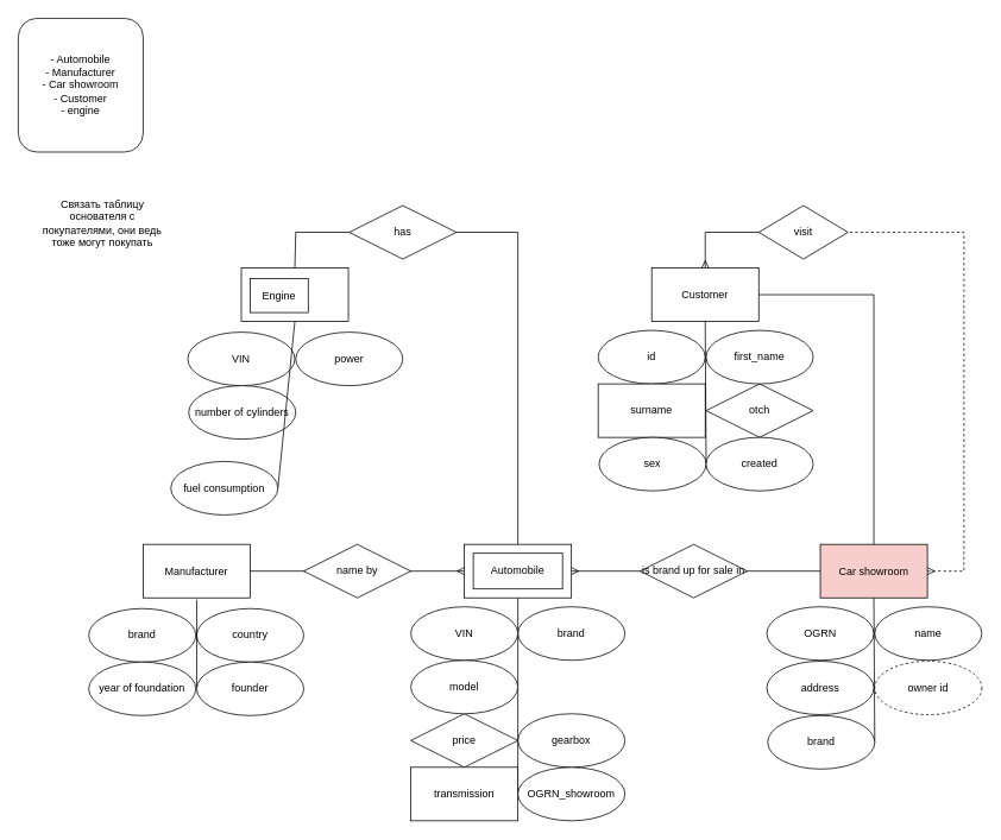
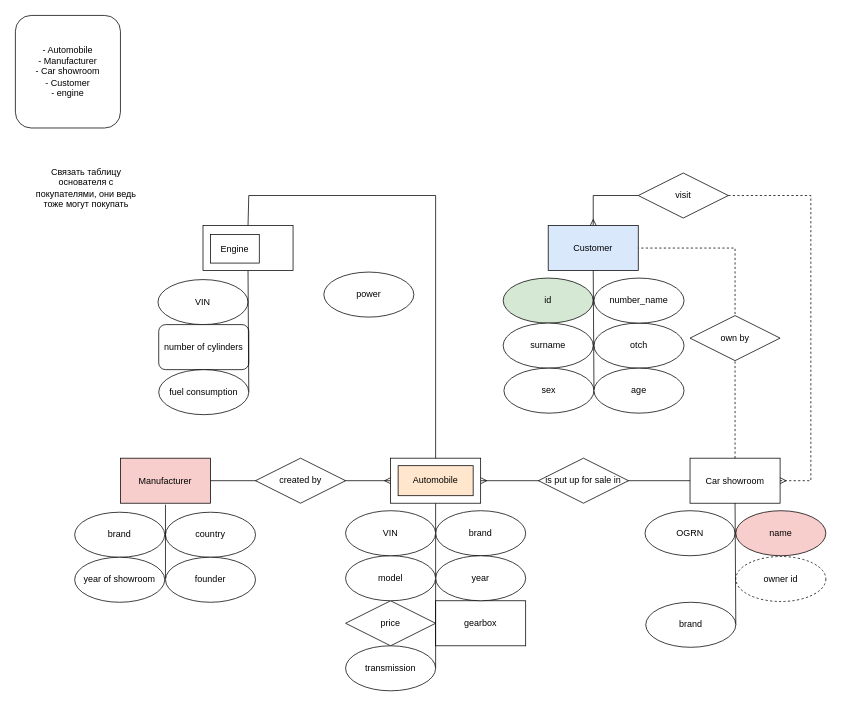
- <mxCell id="45" value="has" style="strokeWidth=1;html=1;shape=mxgraph.flowchart.decision;whiteSpace=wrap;fontSize=12;" parent="1" vertex="1"><mxGeometry x="391" y="230" width="120" height="60" as="geometry" /></mxCell>
- <mxCell id="38" value="visit" style="strokeWidth=1;html=1;shape=mxgraph.flowchart.decision;whiteSpace=wrap;fontSize=12;" parent="1" vertex="1"><mxGeometry x="850" y="230" width="100" height="60" as="geometry" /></mxCell>
+ <mxCell id="38" value="visit" style="strokeWidth=1;html=1;shape=mxgraph.flowchart.decision;whiteSpace=wrap;fontSize=12;" parent="1" vertex="1"><mxGeometry x="850" y="230" width="120" height="60" as="geometry" /></mxCell>
- <mxCell id="23" value="&lt;font style=&quot;font-size: 12px;&quot;&gt;Customer&lt;/font&gt;" style="rounded=0;whiteSpace=wrap;html=1;fontSize=14;" parent="1" vertex="1"><mxGeometry x="730" y="300" width="120" height="60" as="geometry" /></mxCell>
+ <mxCell id="23" value="&lt;font style=&quot;font-size: 12px;&quot;&gt;Customer&lt;/font&gt;" style="rounded=0;whiteSpace=wrap;html=1;fontSize=14;fillColor=#dae8fc;" parent="1" vertex="1"><mxGeometry x="730" y="300" width="120" height="60" as="geometry" /></mxCell>
- <mxCell id="24" value="id" style="ellipse;whiteSpace=wrap;html=1;" parent="1" vertex="1"><mxGeometry x="670" y="370" width="120" height="60" as="geometry" /></mxCell>
+ <mxCell id="24" value="id" style="ellipse;whiteSpace=wrap;html=1;fillColor=#d5e8d4;" parent="1" vertex="1"><mxGeometry x="670" y="370" width="120" height="60" as="geometry" /></mxCell>
- <mxCell id="27" value="first_name" style="ellipse;whiteSpace=wrap;html=1;" parent="1" vertex="1"><mxGeometry x="791" y="370" width="120" height="60" as="geometry" /></mxCell>
+ <mxCell id="27" value="number_name" style="ellipse;whiteSpace=wrap;html=1;" parent="1" vertex="1"><mxGeometry x="791" y="370" width="120" height="60" as="geometry" /></mxCell>
- <mxCell id="42" value="power" style="ellipse;whiteSpace=wrap;html=1;" parent="1" vertex="1"><mxGeometry x="331" y="372" width="120" height="60" as="geometry" /></mxCell>
+ <mxCell id="42" value="power" style="ellipse;whiteSpace=wrap;html=1;" parent="1" vertex="1"><mxGeometry x="431" y="362" width="120" height="60" as="geometry" /></mxCell>
- <mxCell id="54" value="" style="endArrow=none;html=1;rounded=0;entryX=1;entryY=0.5;entryDx=0;entryDy=0;exitX=0.5;exitY=0;exitDx=0;exitDy=0;" edge="1" parent="1" source="8" target="23"><mxGeometry width="50" height="50" relative="1" as="geometry"><mxPoint x="900" y="590" as="sourcePoint" /><mxPoint x="950" y="540" as="targetPoint" /><Array as="points"><mxPoint x="979" y="330" /></Array></mxGeometry></mxCell>
+ <mxCell id="54" value="" style="endArrow=none;html=1;rounded=0;entryX=1;entryY=0.5;entryDx=0;entryDy=0;exitX=0.5;exitY=0;exitDx=0;exitDy=0;dashed=1;" edge="1" parent="1" source="8" target="23"><mxGeometry width="50" height="50" relative="1" as="geometry"><mxPoint x="900" y="590" as="sourcePoint" /><mxPoint x="950" y="540" as="targetPoint" /><Array as="points"><mxPoint x="979" y="330" /></Array></mxGeometry></mxCell>
+ <mxCell id="55" value="own by" style="strokeWidth=1;html=1;shape=mxgraph.flowchart.decision;whiteSpace=wrap;fontSize=12;" vertex="1" parent="1"><mxGeometry x="919" y="420" width="120" height="60" as="geometry" /></mxCell>
- <mxCell id="25" value="surname" style="whiteSpace=wrap;html=1;rounded=0;" parent="1" vertex="1"><mxGeometry x="670" y="430" width="120" height="60" as="geometry" /></mxCell>
+ <mxCell id="25" value="surname" style="ellipse;whiteSpace=wrap;html=1;" parent="1" vertex="1"><mxGeometry x="670" y="430" width="120" height="60" as="geometry" /></mxCell>
- <mxCell id="26" value="otch" style="rhombus;whiteSpace=wrap;html=1;" parent="1" vertex="1"><mxGeometry x="791" y="430" width="120" height="60" as="geometry" /></mxCell>
+ <mxCell id="26" value="otch" style="ellipse;whiteSpace=wrap;html=1;" parent="1" vertex="1"><mxGeometry x="791" y="430" width="120" height="60" as="geometry" /></mxCell>
- <mxCell id="41" value="number of cylinders" style="ellipse;whiteSpace=wrap;html=1;" parent="1" vertex="1"><mxGeometry x="211" y="432" width="120" height="60" as="geometry" /></mxCell>
+ <mxCell id="41" value="number of cylinders" style="whiteSpace=wrap;html=1;rounded=1;" parent="1" vertex="1"><mxGeometry x="211" y="432" width="120" height="60" as="geometry" /></mxCell>
- <mxCell id="51" value="created" style="ellipse;whiteSpace=wrap;html=1;" parent="1" vertex="1"><mxGeometry x="791" y="490" width="120" height="60" as="geometry" /></mxCell>
+ <mxCell id="51" value="age" style="ellipse;whiteSpace=wrap;html=1;" parent="1" vertex="1"><mxGeometry x="791" y="490" width="120" height="60" as="geometry" /></mxCell>
- <mxCell id="49" value="fuel consumption" style="ellipse;whiteSpace=wrap;html=1;" parent="1" vertex="1"><mxGeometry x="191" y="517" width="120" height="60" as="geometry" /></mxCell>
+ <mxCell id="49" value="fuel consumption" style="ellipse;whiteSpace=wrap;html=1;" parent="1" vertex="1"><mxGeometry x="211" y="492" width="120" height="60" as="geometry" /></mxCell>
- <mxCell id="16" value="&lt;span style=&quot;font-size: 12px;&quot;&gt;Manufacturer&lt;/span&gt;" style="rounded=0;whiteSpace=wrap;html=1;fontSize=14;" parent="1" vertex="1"><mxGeometry x="160" y="610" width="120" height="60" as="geometry" /></mxCell>
+ <mxCell id="16" value="&lt;span style=&quot;font-size: 12px;&quot;&gt;Manufacturer&lt;/span&gt;" style="rounded=0;whiteSpace=wrap;html=1;fontSize=14;fillColor=#f8cecc;" parent="1" vertex="1"><mxGeometry x="160" y="610" width="120" height="60" as="geometry" /></mxCell>
- <mxCell id="33" value="name by" style="strokeWidth=1;html=1;shape=mxgraph.flowchart.decision;whiteSpace=wrap;fontSize=12;" parent="1" vertex="1"><mxGeometry x="340" y="610" width="120" height="60" as="geometry" /></mxCell>
+ <mxCell id="33" value="created by" style="strokeWidth=1;html=1;shape=mxgraph.flowchart.decision;whiteSpace=wrap;fontSize=12;" parent="1" vertex="1"><mxGeometry x="340" y="610" width="120" height="60" as="geometry" /></mxCell>
- <mxCell id="37" value="Automobile" style="rounded=0;whiteSpace=wrap;html=1;" parent="35" vertex="1"><mxGeometry x="10" y="10" width="100" height="40" as="geometry" /></mxCell>
+ <mxCell id="37" value="Automobile" style="rounded=0;whiteSpace=wrap;html=1;fillColor=#ffe6cc;" parent="35" vertex="1"><mxGeometry x="10" y="10" width="100" height="40" as="geometry" /></mxCell>
- <mxCell id="31" value="is brand up for sale in" style="strokeWidth=1;html=1;shape=mxgraph.flowchart.decision;whiteSpace=wrap;fontSize=12;" parent="1" vertex="1"><mxGeometry x="717" y="610" width="120" height="60" as="geometry" /></mxCell>
+ <mxCell id="31" value="is put up for sale in" style="strokeWidth=1;html=1;shape=mxgraph.flowchart.decision;whiteSpace=wrap;fontSize=12;" parent="1" vertex="1"><mxGeometry x="717" y="610" width="120" height="60" as="geometry" /></mxCell>
- <mxCell id="8" value="&lt;font style=&quot;font-size: 12px;&quot;&gt;Car showroom&lt;/font&gt;" style="rounded=0;whiteSpace=wrap;html=1;fontSize=14;fillColor=#f8cecc;" parent="1" vertex="1"><mxGeometry x="919" y="610" width="120" height="60" as="geometry" /></mxCell>
+ <mxCell id="8" value="&lt;font style=&quot;font-size: 12px;&quot;&gt;Car showroom&lt;/font&gt;" style="rounded=0;whiteSpace=wrap;html=1;fontSize=14;" parent="1" vertex="1"><mxGeometry x="919" y="610" width="120" height="60" as="geometry" /></mxCell>
- <mxCell id="12" value="name" style="ellipse;whiteSpace=wrap;html=1;" parent="1" vertex="1"><mxGeometry x="980" y="680" width="120" height="60" as="geometry" /></mxCell>
+ <mxCell id="12" value="name" style="ellipse;whiteSpace=wrap;html=1;fillColor=#f8cecc;" parent="1" vertex="1"><mxGeometry x="980" y="680" width="120" height="60" as="geometry" /></mxCell>
+ <mxCell id="6" value="year" style="ellipse;whiteSpace=wrap;html=1;" parent="1" vertex="1"><mxGeometry x="580" y="740" width="120" height="60" as="geometry" /></mxCell>
- <mxCell id="18" value="year of foundation" style="ellipse;whiteSpace=wrap;html=1;" parent="1" vertex="1"><mxGeometry x="99" y="742" width="120" height="60" as="geometry" /></mxCell>
+ <mxCell id="18" value="year of showroom" style="ellipse;whiteSpace=wrap;html=1;" parent="1" vertex="1"><mxGeometry x="99" y="742" width="120" height="60" as="geometry" /></mxCell>
- <mxCell id="10" value="address" style="ellipse;whiteSpace=wrap;html=1;" parent="1" vertex="1"><mxGeometry x="859" y="741" width="120" height="60" as="geometry" /></mxCell>
- <mxCell id="5" value="gearbox" style="ellipse;whiteSpace=wrap;html=1;" parent="1" vertex="1"><mxGeometry x="580" y="800" width="120" height="60" as="geometry" /></mxCell>
+ <mxCell id="5" value="gearbox" style="whiteSpace=wrap;html=1;rounded=0;" parent="1" vertex="1"><mxGeometry x="580" y="800" width="120" height="60" as="geometry" /></mxCell>
- <mxCell id="15" value="transmission" style="whiteSpace=wrap;html=1;rounded=0;" parent="1" vertex="1"><mxGeometry x="460" y="860" width="120" height="60" as="geometry" /></mxCell>
+ <mxCell id="15" value="transmission" style="ellipse;whiteSpace=wrap;html=1;" parent="1" vertex="1"><mxGeometry x="460" y="860" width="120" height="60" as="geometry" /></mxCell>
- <mxCell id="52" value="OGRN_showroom" style="ellipse;whiteSpace=wrap;html=1;" parent="1" vertex="1"><mxGeometry x="580" y="860" width="120" height="60" as="geometry" /></mxCell>
